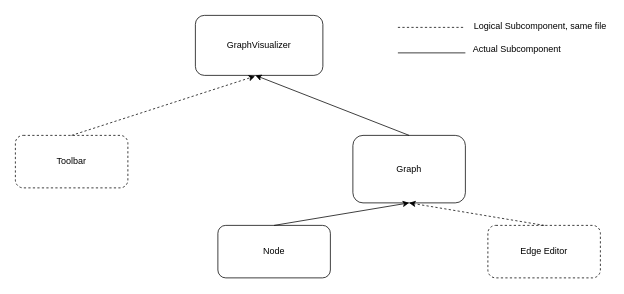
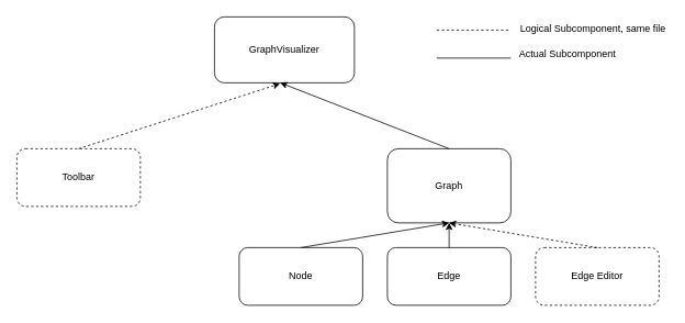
+ <mxCell id="11" value="" style="endArrow=classic;html=1;exitX=0.5;exitY=0;exitDx=0;exitDy=0;entryX=0.5;entryY=1;entryDx=0;entryDy=0;" edge="1" parent="1" source="6" target="4"><mxGeometry width="50" height="50" relative="1" as="geometry"><mxPoint x="565" y="200" as="sourcePoint" /><mxPoint x="360" y="120" as="targetPoint" /></mxGeometry></mxCell>
+ <mxCell id="6" value="Edge" style="rounded=1;whiteSpace=wrap;html=1;" vertex="1" parent="1"><mxGeometry x="470" y="300" width="150" height="70" as="geometry" /></mxCell>
